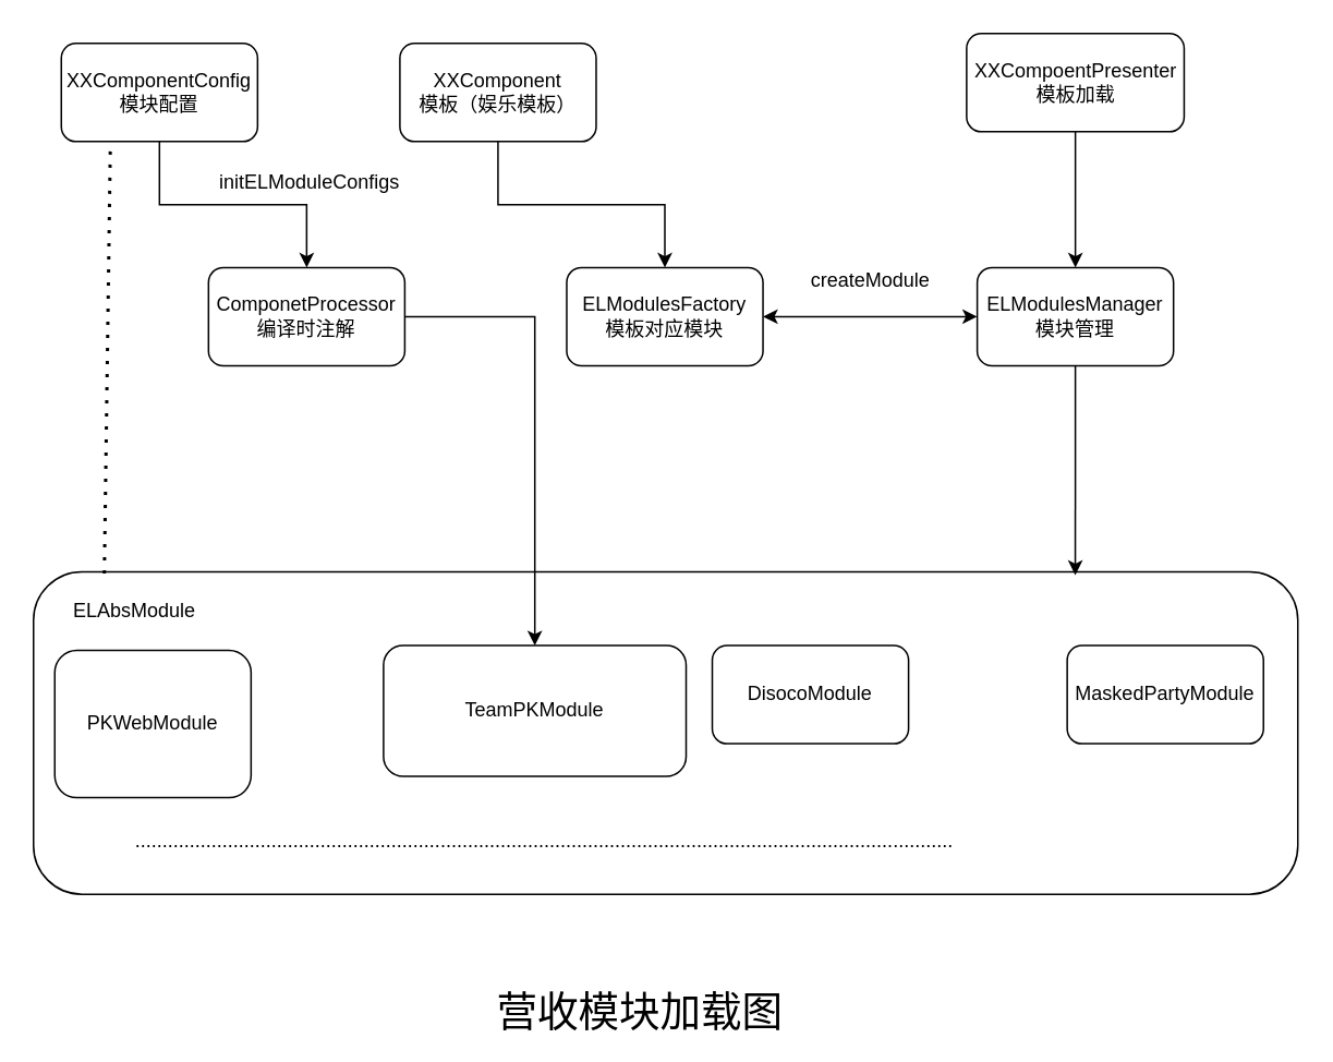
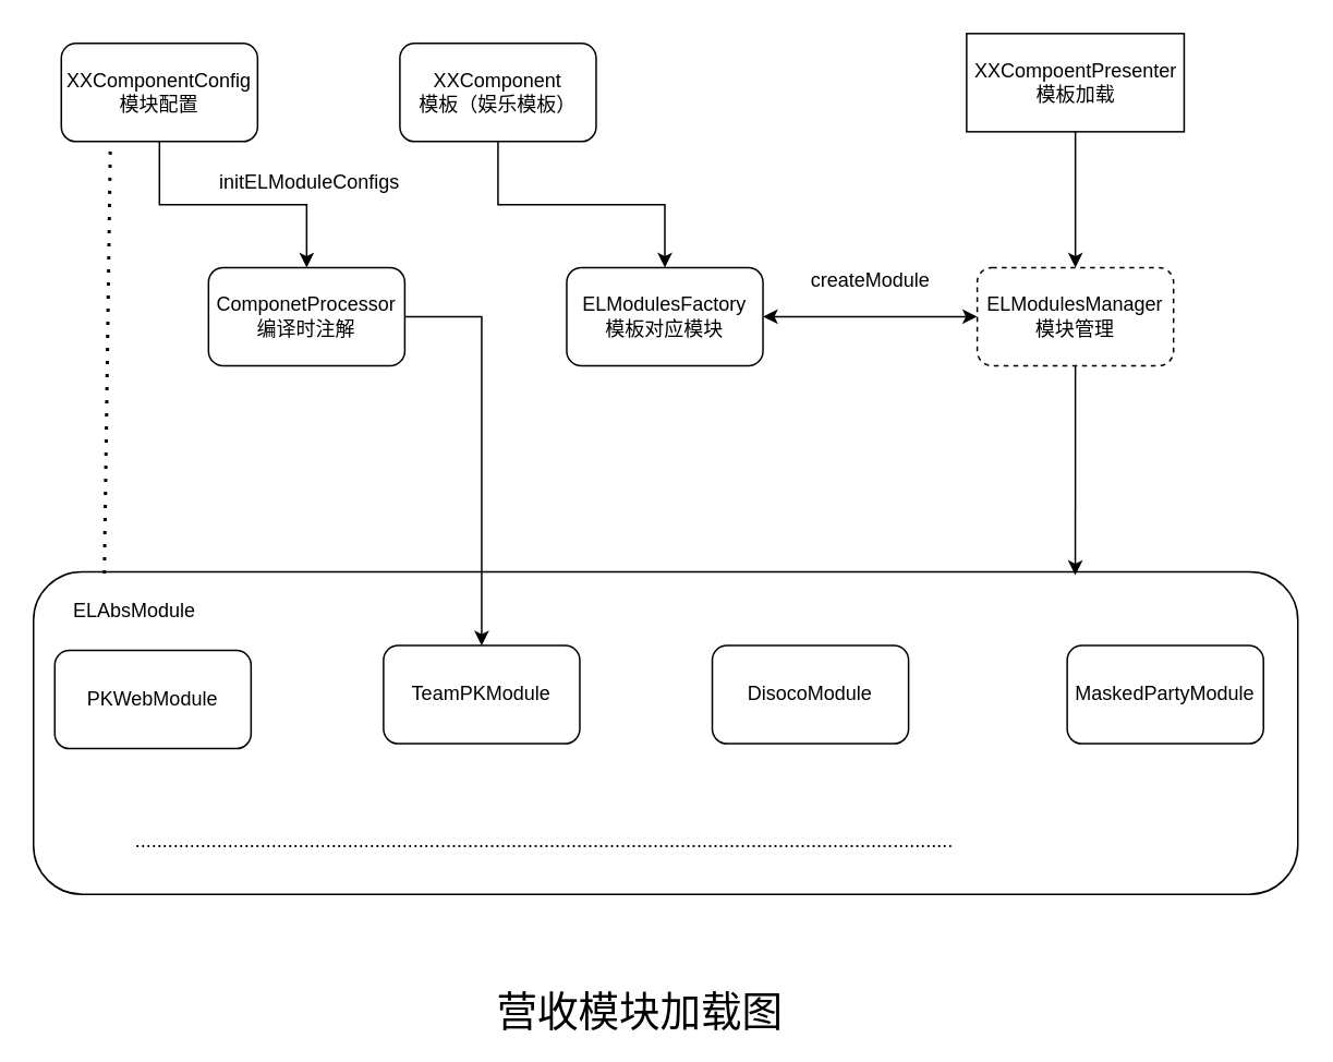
- <mxCell id="21" value="XXCompoentPresenter&lt;br&gt;模板加载" style="rounded=1;whiteSpace=wrap;html=1;" vertex="1" parent="1"><mxGeometry x="590.5" y="20" width="133" height="60" as="geometry" /></mxCell>
+ <mxCell id="21" value="XXCompoentPresenter&lt;br&gt;模板加载" style="whiteSpace=wrap;html=1;rounded=0;" vertex="1" parent="1"><mxGeometry x="590.5" y="20" width="133" height="60" as="geometry" /></mxCell>
- <mxCell id="4" value="ELModulesManager&lt;br&gt;模块管理" style="rounded=1;whiteSpace=wrap;html=1;" vertex="1" parent="1"><mxGeometry x="597" y="163" width="120" height="60" as="geometry" /></mxCell>
+ <mxCell id="4" value="ELModulesManager&lt;br&gt;模块管理" style="rounded=1;whiteSpace=wrap;html=1;dashed=1;" vertex="1" parent="1"><mxGeometry x="597" y="163" width="120" height="60" as="geometry" /></mxCell>
- <mxCell id="7" value="TeamPKModule" style="rounded=1;whiteSpace=wrap;html=1;" vertex="1" parent="1"><mxGeometry x="234" y="394" width="185" height="80" as="geometry" /></mxCell>
+ <mxCell id="7" value="TeamPKModule" style="rounded=1;whiteSpace=wrap;html=1;" vertex="1" parent="1"><mxGeometry x="234" y="394" width="120" height="60" as="geometry" /></mxCell>
- <mxCell id="6" value="PKWebModule" style="rounded=1;whiteSpace=wrap;html=1;" vertex="1" parent="1"><mxGeometry x="33" y="397" width="120" height="90" as="geometry" /></mxCell>
+ <mxCell id="6" value="PKWebModule" style="rounded=1;whiteSpace=wrap;html=1;" vertex="1" parent="1"><mxGeometry x="33" y="397" width="120" height="60" as="geometry" /></mxCell>
